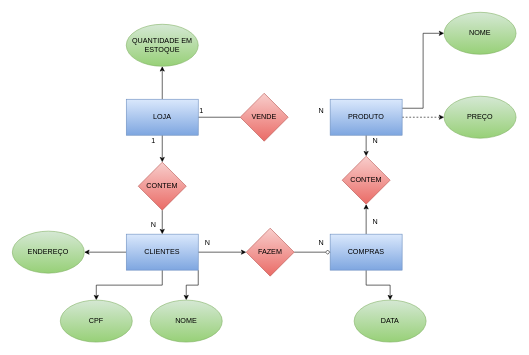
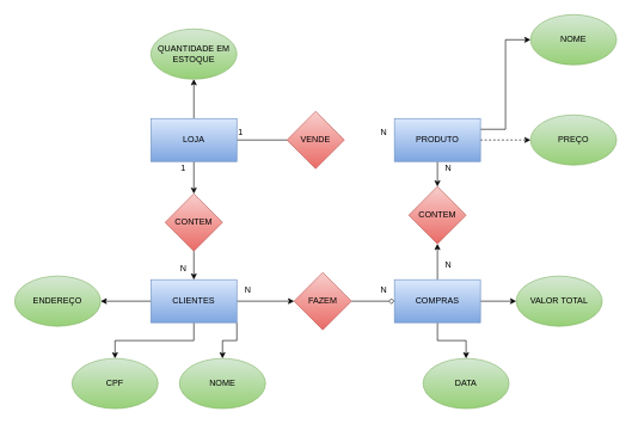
+ <mxCell id="10" style="edgeStyle=orthogonalEdgeStyle;rounded=0;orthogonalLoop=1;jettySize=auto;html=1;exitX=1;exitY=0.5;exitDx=0;exitDy=0;entryX=0;entryY=0.5;entryDx=0;entryDy=0;" edge="1" parent="1" source="13" target="22"><mxGeometry relative="1" as="geometry" /></mxCell>
+ <mxCell id="22" value="VALOR TOTAL" style="ellipse;whiteSpace=wrap;html=1;fillColor=#d5e8d4;gradientColor=#97d077;strokeColor=#82b366;" vertex="1" parent="1"><mxGeometry x="720" y="385" width="120" height="70" as="geometry" /></mxCell>
